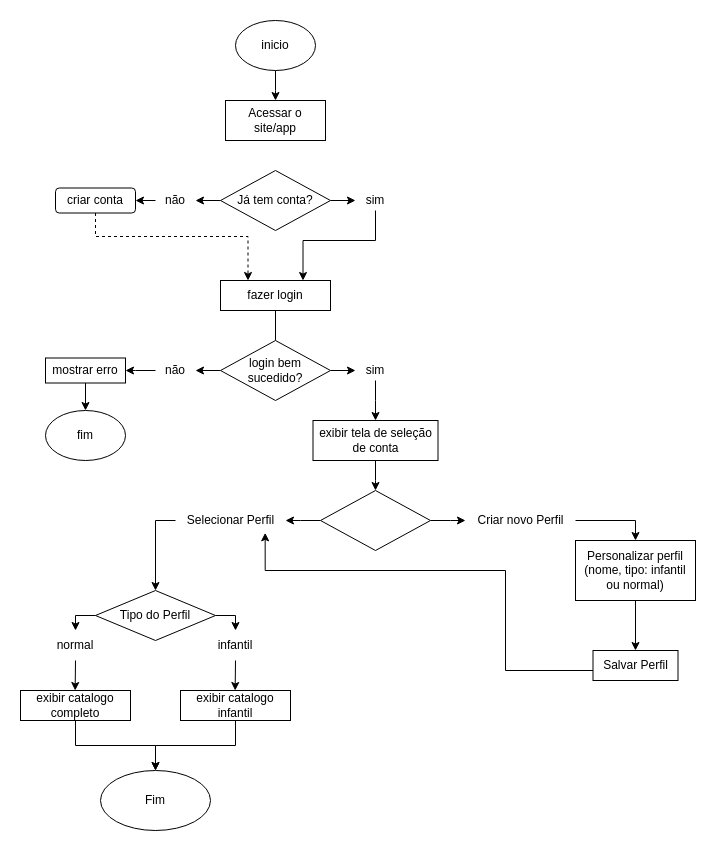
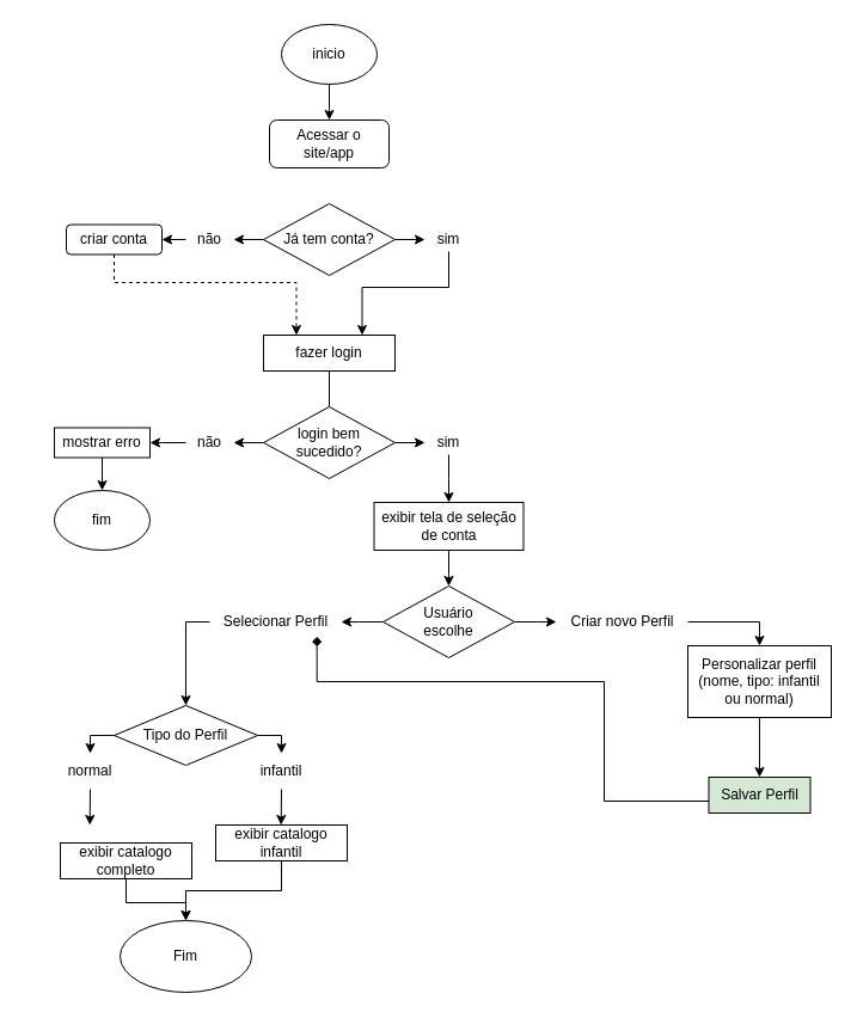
- <mxCell id="5" value="Acessar o site/app" style="whiteSpace=wrap;html=1;" vertex="1" parent="2"><mxGeometry x="205" y="80" width="100" height="40" as="geometry" /></mxCell>
+ <mxCell id="5" value="Acessar o site/app" style="whiteSpace=wrap;html=1;rounded=1;" vertex="1" parent="2"><mxGeometry x="205" y="80" width="100" height="40" as="geometry" /></mxCell>
+ <mxCell id="32" value="&lt;font style=&quot;vertical-align: inherit;&quot;&gt;&lt;font style=&quot;vertical-align: inherit;&quot;&gt;Usuário escolhe&lt;/font&gt;&lt;/font&gt;" style="text;strokeColor=none;align=center;fillColor=none;html=1;verticalAlign=middle;whiteSpace=wrap;rounded=0;container=0;" vertex="1" parent="2"><mxGeometry x="325" y="485" width="60" height="30" as="geometry" /></mxCell>
- <mxCell id="39" style="edgeStyle=orthogonalEdgeStyle;rounded=0;orthogonalLoop=1;jettySize=auto;html=1;entryX=0.815;entryY=0.911;entryDx=0;entryDy=0;entryPerimeter=0;" edge="1" parent="2" source="40" target="34"><mxGeometry relative="1" as="geometry"><mxPoint x="225.0" y="520.0" as="targetPoint" /><Array as="points"><mxPoint x="485" y="650" /><mxPoint x="485" y="550" /><mxPoint x="245" y="550" /></Array></mxGeometry></mxCell>
+ <mxCell id="39" style="edgeStyle=orthogonalEdgeStyle;rounded=0;orthogonalLoop=1;jettySize=auto;html=1;entryX=0.815;entryY=0.911;entryDx=0;entryDy=0;entryPerimeter=0;endArrow=diamond;" edge="1" parent="2" source="40" target="34"><mxGeometry relative="1" as="geometry"><mxPoint x="225.0" y="520.0" as="targetPoint" /><Array as="points"><mxPoint x="485" y="650" /><mxPoint x="485" y="550" /><mxPoint x="245" y="550" /></Array></mxGeometry></mxCell>
- <mxCell id="40" value="Salvar Perfil" style="whiteSpace=wrap;html=1;rounded=0;" vertex="1" parent="2"><mxGeometry x="572.5" y="630" width="85" height="30" as="geometry" /></mxCell>
+ <mxCell id="40" value="Salvar Perfil" style="whiteSpace=wrap;html=1;rounded=0;fillColor=#d5e8d4;" vertex="1" parent="2"><mxGeometry x="572.5" y="630" width="85" height="30" as="geometry" /></mxCell>
- <mxCell id="49" value="exibir catalogo completo" style="rounded=0;whiteSpace=wrap;html=1;" vertex="1" parent="2"><mxGeometry y="670" width="110" height="30" as="geometry" /></mxCell>
+ <mxCell id="49" value="exibir catalogo completo" style="rounded=0;whiteSpace=wrap;html=1;" vertex="1" parent="2"><mxGeometry x="30" y="685" width="110" height="30" as="geometry" /></mxCell>
